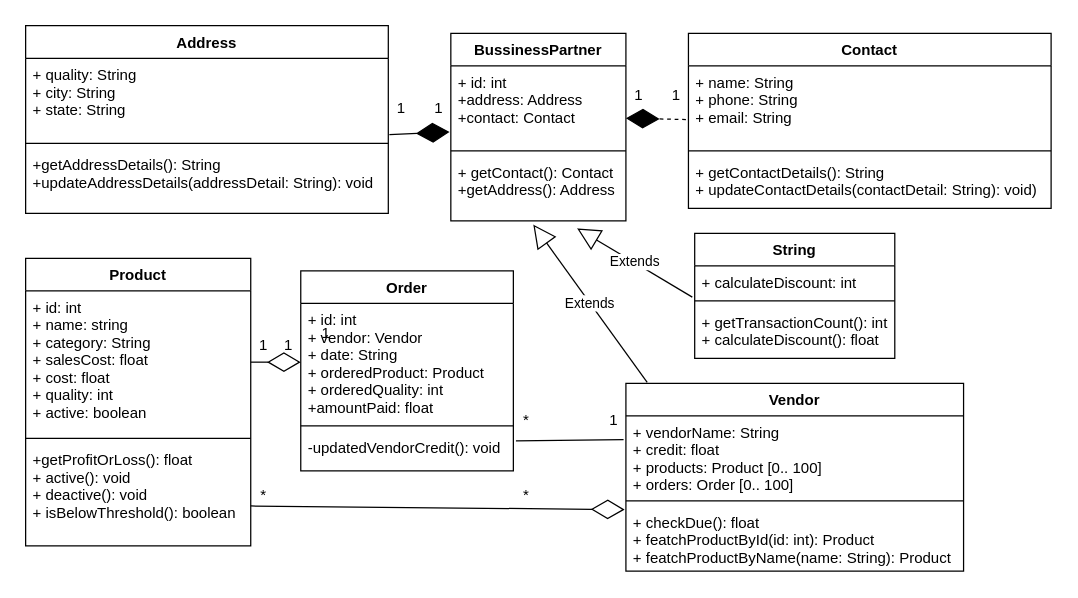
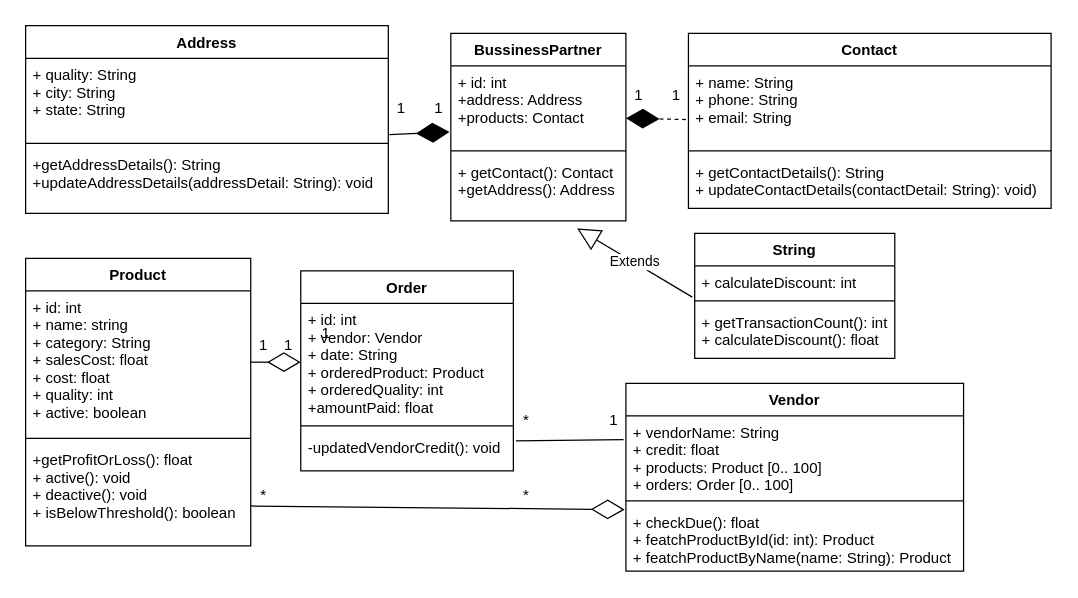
- <mxCell id="7" value="+ id: int&#10;+address: Address&#10;+contact: Contact" style="text;strokeColor=none;fillColor=none;align=left;verticalAlign=top;spacingLeft=4;spacingRight=4;overflow=hidden;rotatable=0;points=[[0,0.5],[1,0.5]];portConstraint=eastwest;" parent="6" vertex="1"><mxGeometry y="26" width="140" height="64" as="geometry" /></mxCell>
+ <mxCell id="7" value="+ id: int&#10;+address: Address&#10;+products: Contact" style="text;strokeColor=none;fillColor=none;align=left;verticalAlign=top;spacingLeft=4;spacingRight=4;overflow=hidden;rotatable=0;points=[[0,0.5],[1,0.5]];portConstraint=eastwest;" parent="6" vertex="1"><mxGeometry y="26" width="140" height="64" as="geometry" /></mxCell>
- <mxCell id="39" value="Extends" style="endArrow=block;endSize=16;endFill=0;html=1;fontColor=#000000;exitX=0.063;exitY=-0.006;exitDx=0;exitDy=0;exitPerimeter=0;entryX=0.471;entryY=1.058;entryDx=0;entryDy=0;entryPerimeter=0;" parent="1" source="18" target="9" edge="1"><mxGeometry width="160" relative="1" as="geometry"><mxPoint x="460" y="266" as="sourcePoint" /><mxPoint x="540" y="166" as="targetPoint" /></mxGeometry></mxCell>
